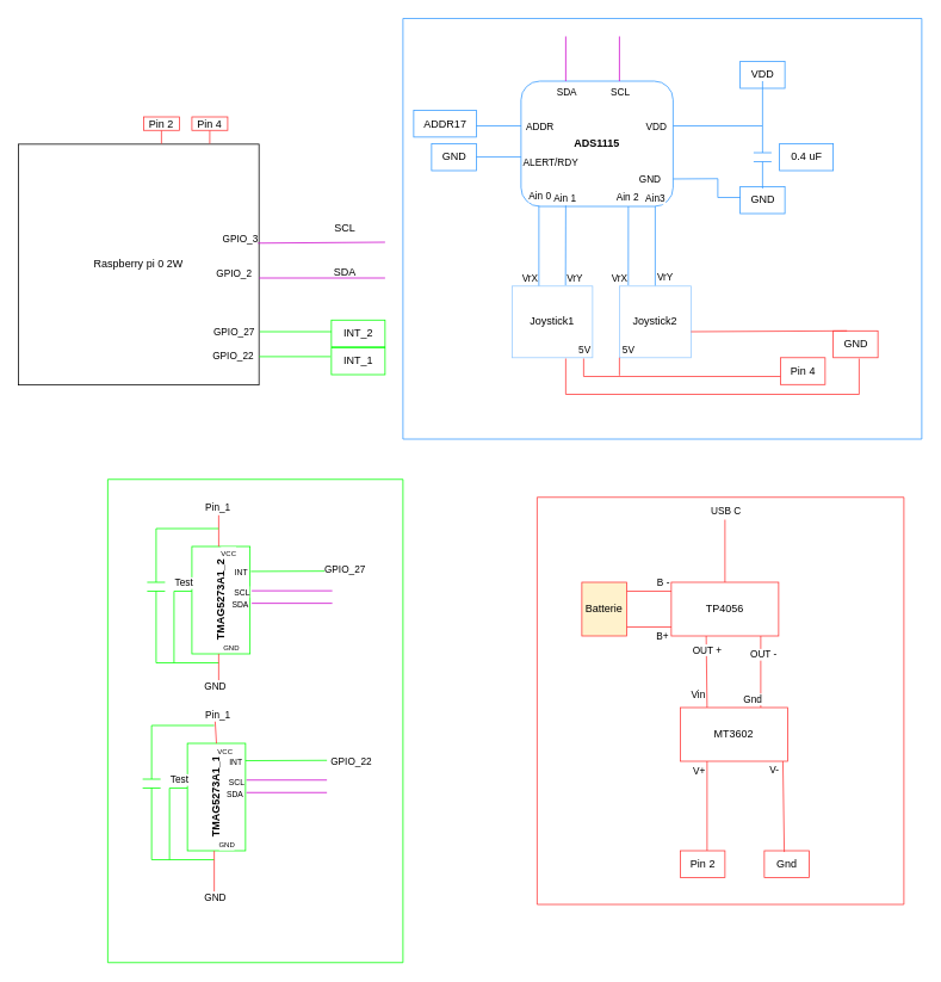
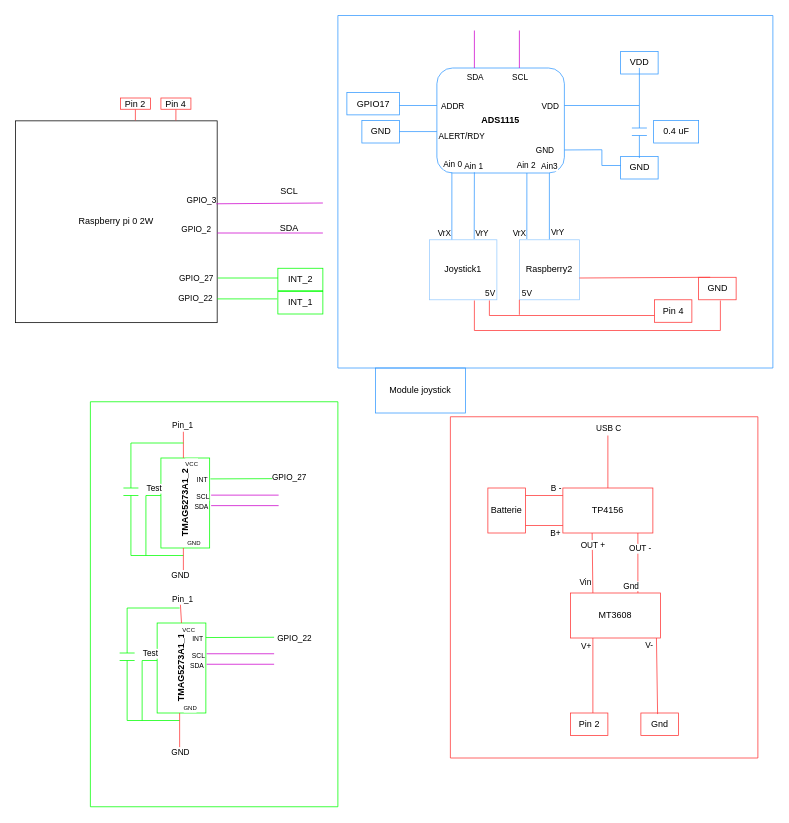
- <mxCell id="118" value="ADDR17" style="text;html=1;align=center;verticalAlign=middle;resizable=0;points=[];autosize=1;strokeColor=#3399FF;fillColor=none;" parent="1" vertex="1"><mxGeometry x="462" y="122.5" width="70" height="30" as="geometry" /></mxCell>
+ <mxCell id="118" value="GPIO17" style="text;html=1;align=center;verticalAlign=middle;resizable=0;points=[];autosize=1;strokeColor=#3399FF;fillColor=none;" parent="1" vertex="1"><mxGeometry x="462" y="122.5" width="70" height="30" as="geometry" /></mxCell>
- <mxCell id="97" value="Joystick2&lt;br&gt;" style="rounded=0;whiteSpace=wrap;html=1;strokeColor=#99CCFF;" parent="1" vertex="1"><mxGeometry x="692" y="319.05" width="80" height="80" as="geometry" /></mxCell>
+ <mxCell id="97" value="Raspberry2&lt;br&gt;" style="rounded=0;whiteSpace=wrap;html=1;strokeColor=#99CCFF;" parent="1" vertex="1"><mxGeometry x="692" y="319.05" width="80" height="80" as="geometry" /></mxCell>
+ <mxCell id="64" value="Module joystick" style="rounded=0;whiteSpace=wrap;html=1;strokeColor=#3399FF;" parent="1" vertex="1"><mxGeometry x="500" y="490" width="120" height="60" as="geometry" /></mxCell>
- <mxCell id="62" value="Batterie&lt;br&gt;" style="rounded=0;whiteSpace=wrap;html=1;strokeColor=#FF3333;fillColor=#fff2cc;" parent="1" vertex="1"><mxGeometry x="650" y="650" width="50" height="60" as="geometry" /></mxCell>
+ <mxCell id="62" value="Batterie&lt;br&gt;" style="rounded=0;whiteSpace=wrap;html=1;strokeColor=#FF3333;" parent="1" vertex="1"><mxGeometry x="650" y="650" width="50" height="60" as="geometry" /></mxCell>
- <mxCell id="10" value="TP4056" style="rounded=0;whiteSpace=wrap;html=1;strokeColor=#FF3333;" parent="1" vertex="1"><mxGeometry x="750" y="650" width="120" height="60" as="geometry" /></mxCell>
+ <mxCell id="10" value="TP4156" style="rounded=0;whiteSpace=wrap;html=1;strokeColor=#FF3333;" parent="1" vertex="1"><mxGeometry x="750" y="650" width="120" height="60" as="geometry" /></mxCell>
- <mxCell id="133" value="MT3602&lt;br&gt;" style="rounded=0;whiteSpace=wrap;html=1;strokeColor=#FF3333;" parent="132" vertex="1"><mxGeometry x="160" y="235" width="120" height="60" as="geometry" /></mxCell>
+ <mxCell id="133" value="MT3608&lt;br&gt;" style="rounded=0;whiteSpace=wrap;html=1;strokeColor=#FF3333;" parent="132" vertex="1"><mxGeometry x="160" y="235" width="120" height="60" as="geometry" /></mxCell>
